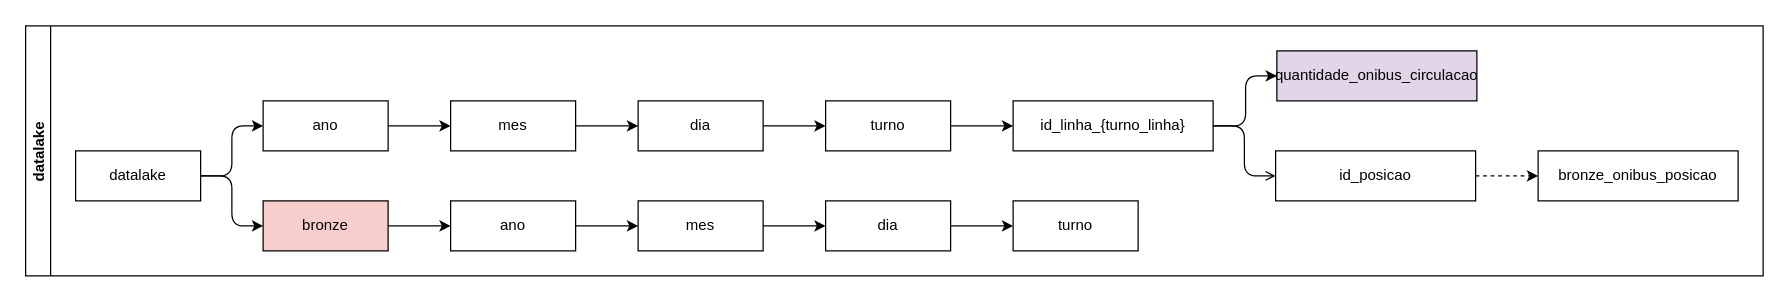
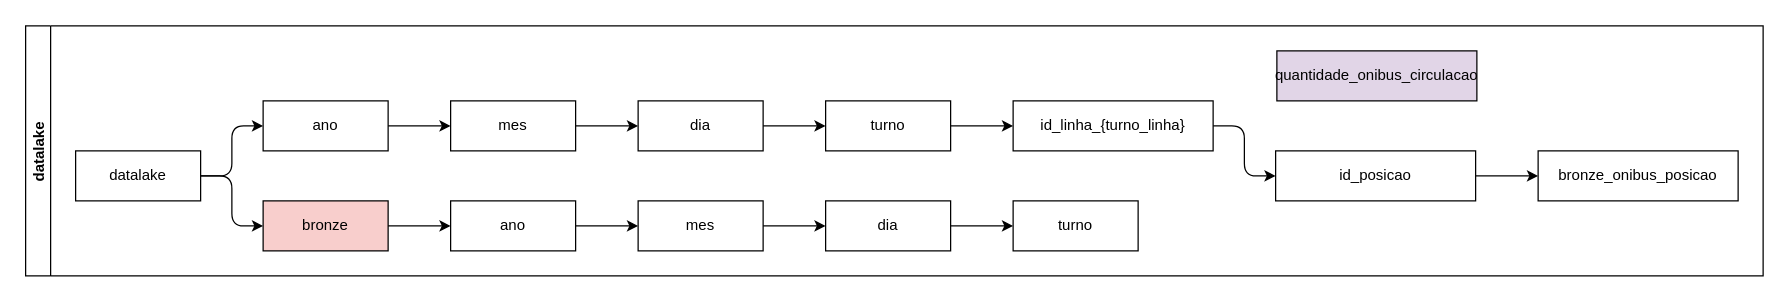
- <mxCell id="25" value="" style="edgeStyle=elbowEdgeStyle;elbow=horizontal;html=1;rounded=1;curved=0;sourcePerimeterSpacing=0;targetPerimeterSpacing=0;startSize=6;endSize=6;" parent="2" source="23" target="26" edge="1"><mxGeometry relative="1" as="geometry"><mxPoint x="850" y="300" as="sourcePoint" /></mxGeometry></mxCell>
- <mxCell id="24" value="" style="edgeStyle=elbowEdgeStyle;elbow=horizontal;html=1;rounded=1;curved=0;sourcePerimeterSpacing=0;targetPerimeterSpacing=0;startSize=6;endSize=6;endArrow=open;" parent="2" source="23" target="28" edge="1"><mxGeometry relative="1" as="geometry"><mxPoint x="850" y="300" as="sourcePoint" /></mxGeometry></mxCell>
+ <mxCell id="24" value="" style="edgeStyle=elbowEdgeStyle;elbow=horizontal;html=1;rounded=1;curved=0;sourcePerimeterSpacing=0;targetPerimeterSpacing=0;startSize=6;endSize=6;" parent="2" source="23" target="28" edge="1"><mxGeometry relative="1" as="geometry"><mxPoint x="850" y="300" as="sourcePoint" /></mxGeometry></mxCell>
- <mxCell id="27" value="" style="edgeStyle=elbowEdgeStyle;elbow=horizontal;html=1;rounded=1;curved=0;sourcePerimeterSpacing=0;targetPerimeterSpacing=0;startSize=6;endSize=6;dashed=1;" edge="1" target="29" source="28" parent="2"><mxGeometry relative="1" as="geometry"><mxPoint x="1250" y="150" as="sourcePoint" /></mxGeometry></mxCell>
+ <mxCell id="27" value="" style="edgeStyle=elbowEdgeStyle;elbow=horizontal;html=1;rounded=1;curved=0;sourcePerimeterSpacing=0;targetPerimeterSpacing=0;startSize=6;endSize=6;" edge="1" target="29" source="28" parent="2"><mxGeometry relative="1" as="geometry"><mxPoint x="1250" y="150" as="sourcePoint" /></mxGeometry></mxCell>
